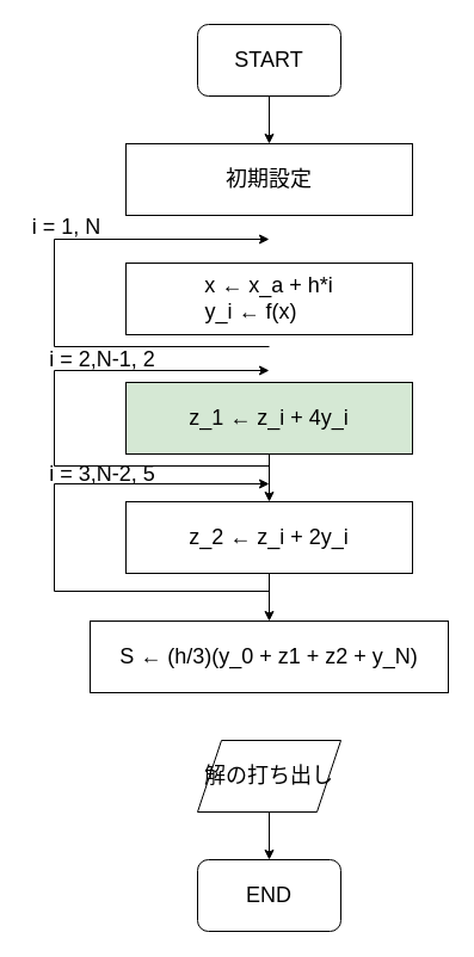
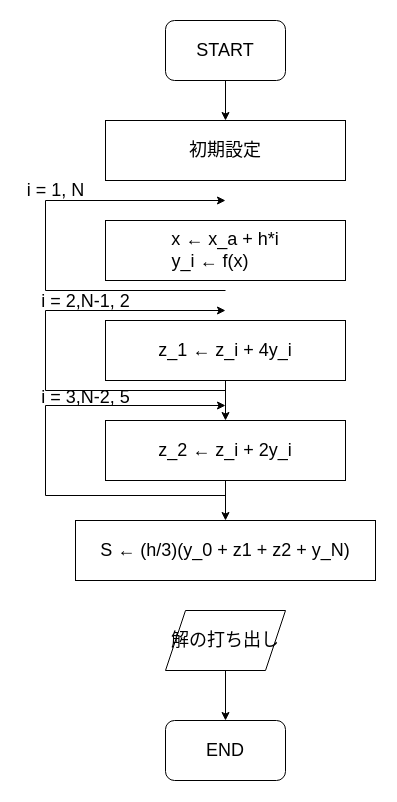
- <mxCell id="8" value="z_1 ← z_i + 4y_i" style="rounded=0;whiteSpace=wrap;html=1;fontSize=18;fillColor=#d5e8d4;" vertex="1" parent="1"><mxGeometry x="105" y="320" width="240" height="60" as="geometry" /></mxCell>
+ <mxCell id="8" value="z_1 ← z_i + 4y_i" style="rounded=0;whiteSpace=wrap;html=1;fontSize=18;" vertex="1" parent="1"><mxGeometry x="105" y="320" width="240" height="60" as="geometry" /></mxCell>
- <mxCell id="13" value="解の打ち出し" style="shape=parallelogram;perimeter=parallelogramPerimeter;whiteSpace=wrap;html=1;fixedSize=1;rounded=0;fontSize=18;" vertex="1" parent="1"><mxGeometry x="165" y="620" width="120" height="60" as="geometry" /></mxCell>
+ <mxCell id="13" value="解の打ち出し" style="shape=parallelogram;perimeter=parallelogramPerimeter;whiteSpace=wrap;html=1;fixedSize=1;rounded=0;fontSize=18;" vertex="1" parent="1"><mxGeometry x="165" y="610" width="120" height="60" as="geometry" /></mxCell>
